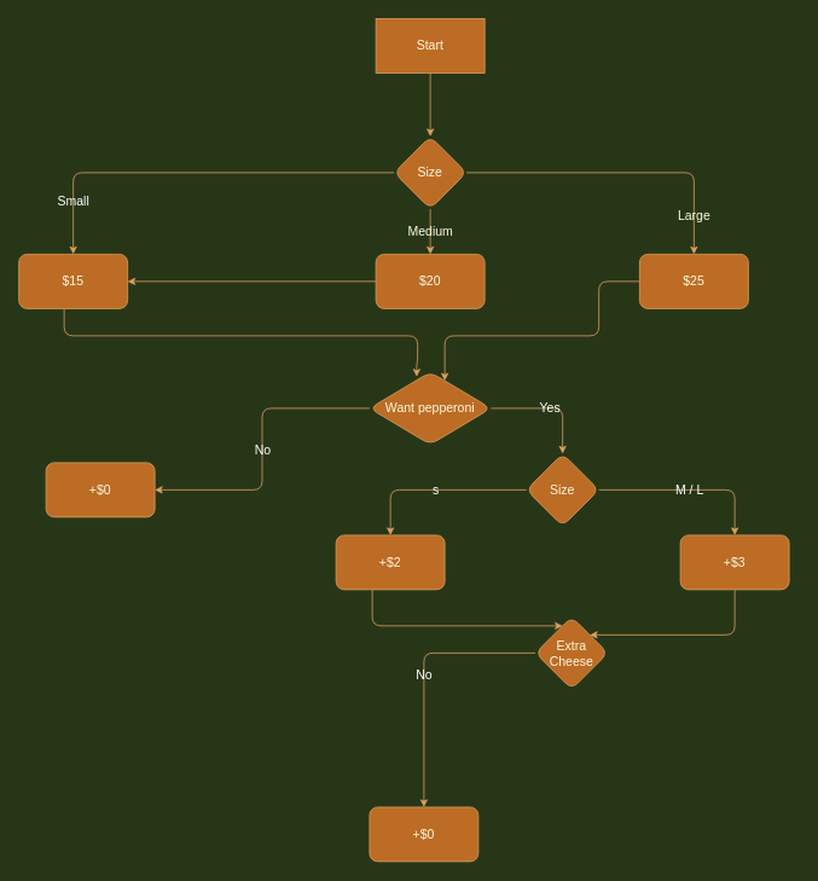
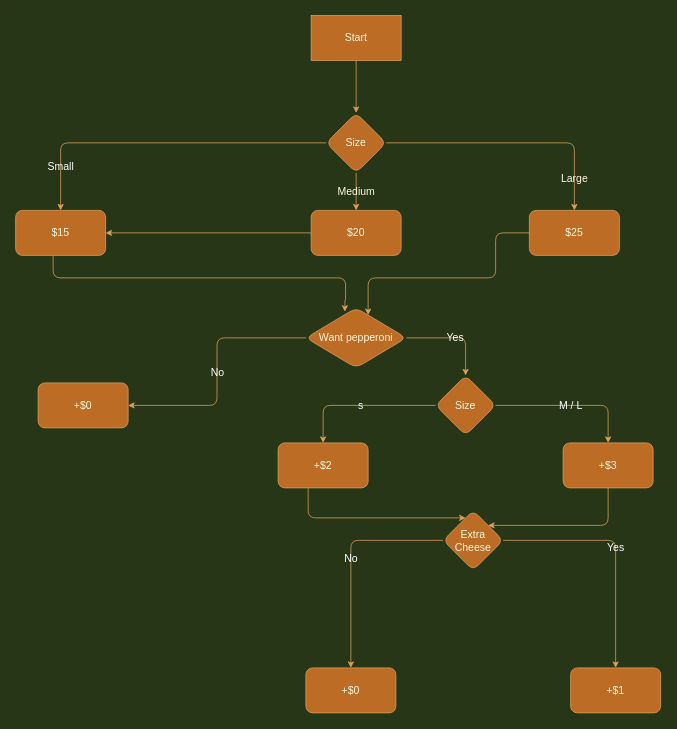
+ <mxCell id="15" value="Yes" style="edgeStyle=orthogonalEdgeStyle;curved=0;rounded=1;sketch=0;orthogonalLoop=1;jettySize=auto;html=1;labelBackgroundColor=none;fontSize=14;fontColor=#FFFFFF;strokeColor=#DDA15E;fillColor=#BC6C25;" edge="1" parent="1" source="17" target="18"><mxGeometry relative="1" as="geometry" /></mxCell>
+ <mxCell id="18" value="+$1" style="whiteSpace=wrap;html=1;fontSize=14;fillColor=#BC6C25;strokeColor=#DDA15E;fontColor=#FEFAE0;rounded=1;sketch=0;" vertex="1" parent="1"><mxGeometry x="760" y="890" width="120" height="60" as="geometry" /></mxCell>
